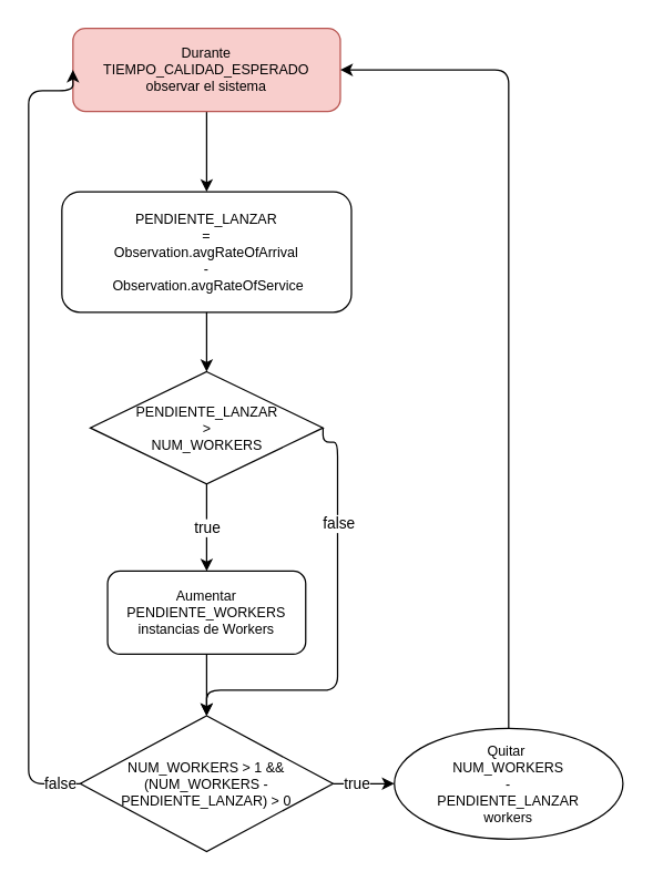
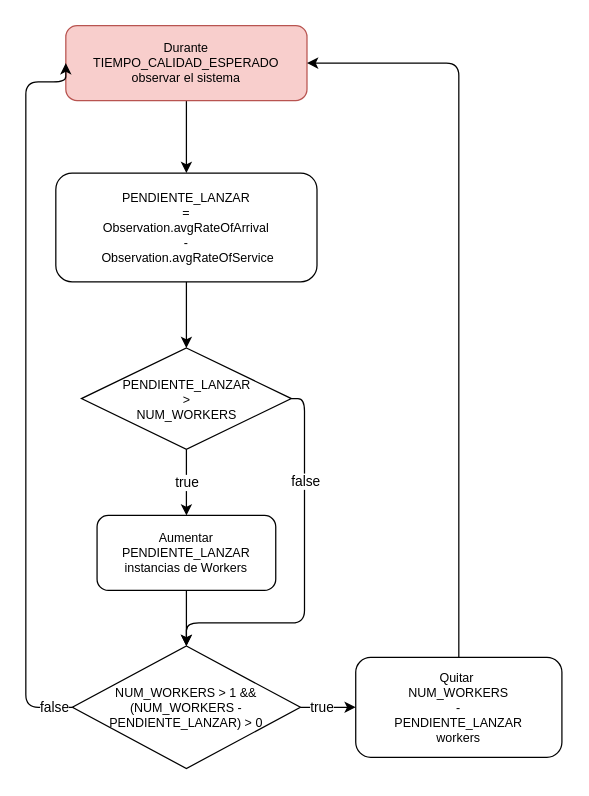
- <mxCell id="9" value="PENDIENTE_LANZAR &lt;br style=&quot;font-size: 10px;&quot;&gt;&amp;gt;&lt;br style=&quot;font-size: 10px;&quot;&gt;NUM_WORKERS" style="rhombus;whiteSpace=wrap;html=1;fontSize=10;" parent="1" vertex="1"><mxGeometry x="64.5" y="268" width="168" height="81" as="geometry" /></mxCell>
+ <mxCell id="9" value="PENDIENTE_LANZAR &lt;br style=&quot;font-size: 10px;&quot;&gt;&amp;gt;&lt;br style=&quot;font-size: 10px;&quot;&gt;NUM_WORKERS" style="rhombus;whiteSpace=wrap;html=1;fontSize=10;" parent="1" vertex="1"><mxGeometry x="64.5" y="278" width="168" height="81" as="geometry" /></mxCell>
- <mxCell id="11" value="Aumentar PENDIENTE_WORKERS instancias de Workers" style="rounded=1;whiteSpace=wrap;html=1;fontSize=10;" parent="1" vertex="1"><mxGeometry x="77" y="412" width="143" height="60" as="geometry" /></mxCell>
+ <mxCell id="11" value="Aumentar PENDIENTE_LANZAR instancias de Workers" style="rounded=1;whiteSpace=wrap;html=1;fontSize=10;" parent="1" vertex="1"><mxGeometry x="77" y="412" width="143" height="60" as="geometry" /></mxCell>
- <mxCell id="13" value="&lt;span style=&quot;font-size: 10px;&quot;&gt;Quitar&amp;nbsp;&lt;br style=&quot;font-size: 10px;&quot;&gt;&lt;/span&gt;NUM_WORKERS&lt;br style=&quot;font-size: 10px;&quot;&gt;&lt;span style=&quot;font-size: 10px;&quot;&gt;-&lt;br style=&quot;font-size: 10px;&quot;&gt;&lt;/span&gt;PENDIENTE_LANZAR&lt;br style=&quot;font-size: 10px;&quot;&gt;&lt;span style=&quot;font-size: 10px;&quot;&gt;workers&lt;br style=&quot;font-size: 10px;&quot;&gt;&lt;/span&gt;" style="ellipse;whiteSpace=wrap;html=1;fontSize=10;" vertex="1" parent="1"><mxGeometry x="284" y="525.5" width="165" height="80" as="geometry" /></mxCell>
+ <mxCell id="13" value="&lt;span style=&quot;font-size: 10px;&quot;&gt;Quitar&amp;nbsp;&lt;br style=&quot;font-size: 10px;&quot;&gt;&lt;/span&gt;NUM_WORKERS&lt;br style=&quot;font-size: 10px;&quot;&gt;&lt;span style=&quot;font-size: 10px;&quot;&gt;-&lt;br style=&quot;font-size: 10px;&quot;&gt;&lt;/span&gt;PENDIENTE_LANZAR&lt;br style=&quot;font-size: 10px;&quot;&gt;&lt;span style=&quot;font-size: 10px;&quot;&gt;workers&lt;br style=&quot;font-size: 10px;&quot;&gt;&lt;/span&gt;" style="rounded=1;whiteSpace=wrap;html=1;fontSize=10;" vertex="1" parent="1"><mxGeometry x="284" y="525.5" width="165" height="80" as="geometry" /></mxCell>
